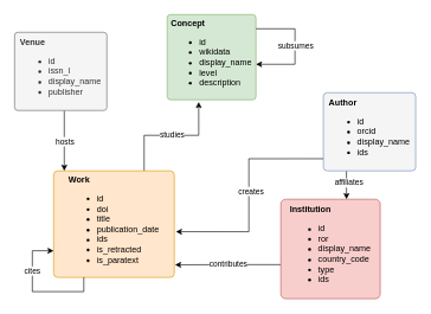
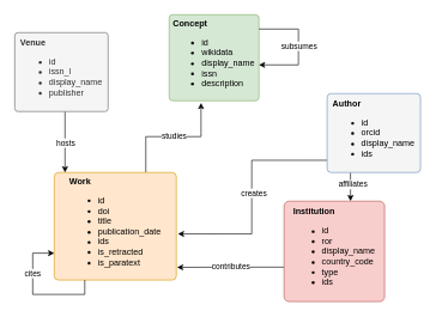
- <mxCell id="18" value="&lt;div style=&quot;text-align: left;&quot;&gt;&lt;span&gt;&lt;b&gt;Concept&lt;/b&gt;&lt;/span&gt;&lt;/div&gt;&lt;span style=&quot;background-color: initial;&quot;&gt;&lt;div style=&quot;text-align: left;&quot;&gt;&lt;ul&gt;&lt;li&gt;&lt;span style=&quot;background-color: initial;&quot;&gt;id&lt;/span&gt;&lt;/li&gt;&lt;li&gt;&lt;span style=&quot;background-color: initial;&quot;&gt;wikidata&lt;/span&gt;&lt;/li&gt;&lt;li&gt;&lt;span style=&quot;background-color: initial;&quot;&gt;display_name&lt;/span&gt;&lt;/li&gt;&lt;li&gt;&lt;span style=&quot;background-color: initial;&quot;&gt;level&lt;/span&gt;&lt;/li&gt;&lt;li&gt;&lt;span style=&quot;background-color: initial;&quot;&gt;description&lt;/span&gt;&lt;/li&gt;&lt;/ul&gt;&lt;/div&gt;&lt;/span&gt;" style="rounded=1;whiteSpace=wrap;html=1;fillColor=#d5e8d4;strokeColor=#82b366;arcSize=4;" parent="1" vertex="1"><mxGeometry x="235" y="20" width="125" height="120" as="geometry" /></mxCell>
+ <mxCell id="18" value="&lt;div style=&quot;text-align: left;&quot;&gt;&lt;span&gt;&lt;b&gt;Concept&lt;/b&gt;&lt;/span&gt;&lt;/div&gt;&lt;span style=&quot;background-color: initial;&quot;&gt;&lt;div style=&quot;text-align: left;&quot;&gt;&lt;ul&gt;&lt;li&gt;&lt;span style=&quot;background-color: initial;&quot;&gt;id&lt;/span&gt;&lt;/li&gt;&lt;li&gt;&lt;span style=&quot;background-color: initial;&quot;&gt;wikidata&lt;/span&gt;&lt;/li&gt;&lt;li&gt;&lt;span style=&quot;background-color: initial;&quot;&gt;display_name&lt;/span&gt;&lt;/li&gt;&lt;li&gt;&lt;span style=&quot;background-color: initial;&quot;&gt;issn&lt;/span&gt;&lt;/li&gt;&lt;li&gt;&lt;span style=&quot;background-color: initial;&quot;&gt;description&lt;/span&gt;&lt;/li&gt;&lt;/ul&gt;&lt;/div&gt;&lt;/span&gt;" style="rounded=1;whiteSpace=wrap;html=1;fillColor=#d5e8d4;strokeColor=#82b366;arcSize=4;" parent="1" vertex="1"><mxGeometry x="235" y="20" width="125" height="120" as="geometry" /></mxCell>
